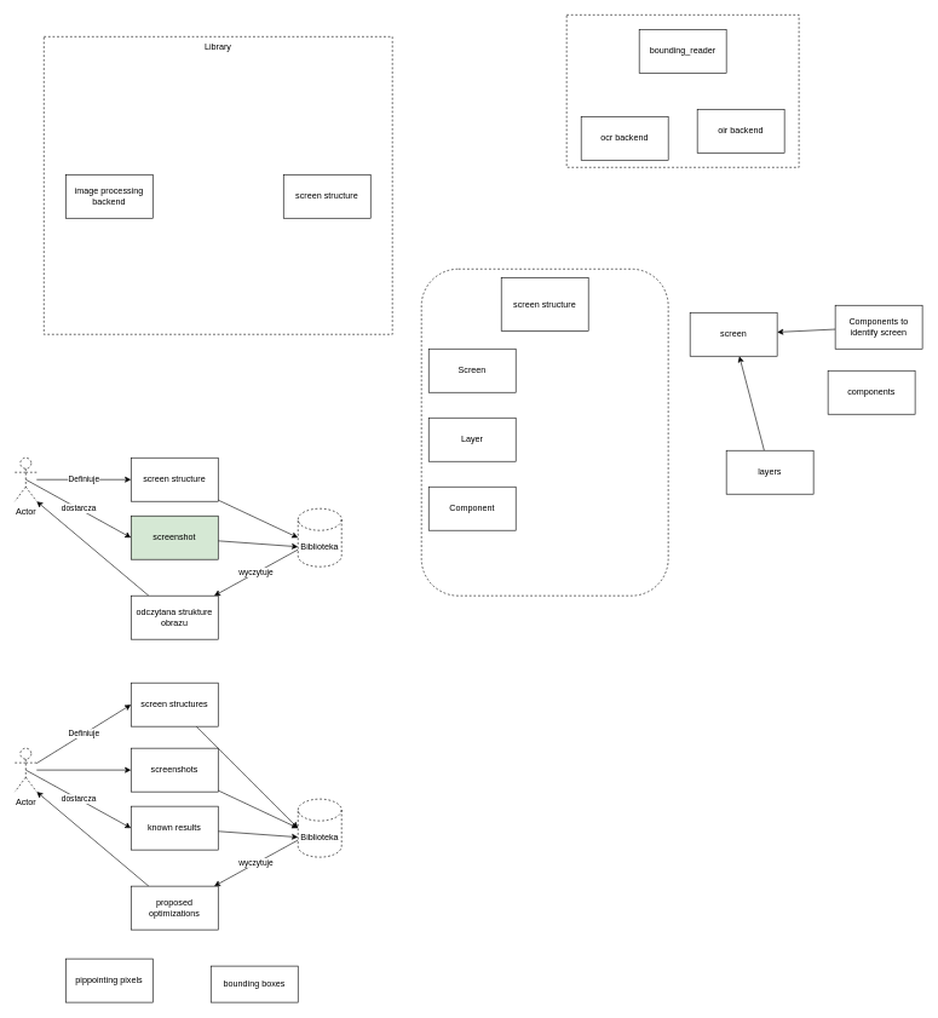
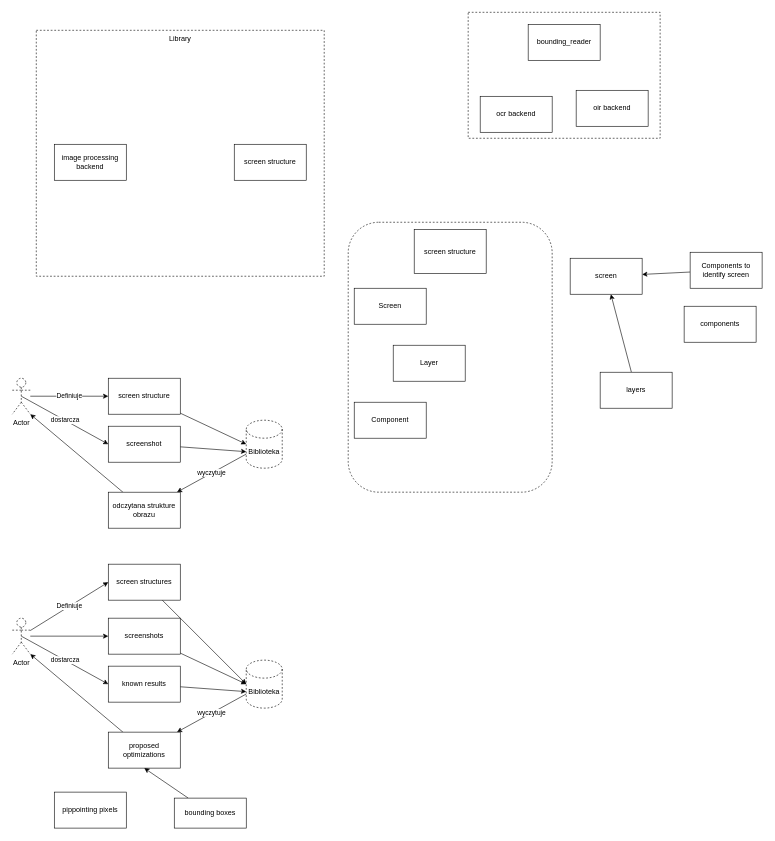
- <mxCell id="23" value="Layer" style="rounded=0;whiteSpace=wrap;html=1;" vertex="1" parent="19"><mxGeometry x="10" y="205" width="120" height="60" as="geometry" /></mxCell>
+ <mxCell id="23" value="Layer" style="rounded=0;whiteSpace=wrap;html=1;" vertex="1" parent="19"><mxGeometry x="75" y="205" width="120" height="60" as="geometry" /></mxCell>
- <mxCell id="16" value="screenshot" style="rounded=0;whiteSpace=wrap;html=1;fillColor=#d5e8d4;" vertex="1" parent="1"><mxGeometry x="180" y="710" width="120" height="60" as="geometry" /></mxCell>
+ <mxCell id="16" value="screenshot" style="rounded=0;whiteSpace=wrap;html=1;" vertex="1" parent="1"><mxGeometry x="180" y="710" width="120" height="60" as="geometry" /></mxCell>
+ <mxCell id="42" style="edgeStyle=none;html=1;entryX=0.5;entryY=1;entryDx=0;entryDy=0;" edge="1" parent="1" source="43" target="38"><mxGeometry relative="1" as="geometry" /></mxCell>
